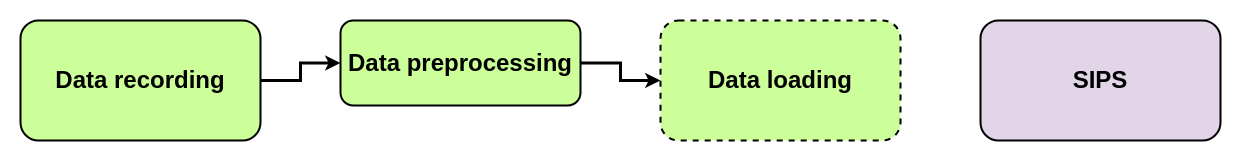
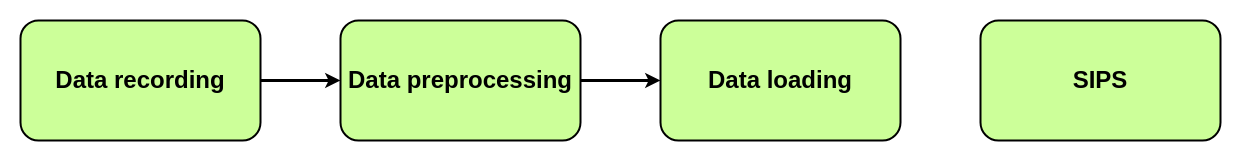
- <mxCell id="7" value="&lt;h1&gt;&lt;font color=&quot;#000000&quot;&gt;Data preprocessing&lt;/font&gt;&lt;/h1&gt;" style="rounded=1;whiteSpace=wrap;html=1;strokeColor=#000000;fillColor=#CCFF99;strokeWidth=2;" parent="1" vertex="1"><mxGeometry x="340" y="20" width="240" height="85" as="geometry" /></mxCell>
+ <mxCell id="7" value="&lt;h1&gt;&lt;font color=&quot;#000000&quot;&gt;Data preprocessing&lt;/font&gt;&lt;/h1&gt;" style="rounded=1;whiteSpace=wrap;html=1;strokeColor=#000000;fillColor=#CCFF99;strokeWidth=2;" parent="1" vertex="1"><mxGeometry x="340" y="20" width="240" height="120" as="geometry" /></mxCell>
- <mxCell id="5" value="&lt;h1&gt;&lt;font color=&quot;#000000&quot;&gt;Data loading&lt;/font&gt;&lt;/h1&gt;" style="rounded=1;whiteSpace=wrap;html=1;strokeColor=#000000;fillColor=#CCFF99;strokeWidth=2;dashed=1;" parent="1" vertex="1"><mxGeometry x="660" y="20" width="240" height="120" as="geometry" /></mxCell>
+ <mxCell id="5" value="&lt;h1&gt;&lt;font color=&quot;#000000&quot;&gt;Data loading&lt;/font&gt;&lt;/h1&gt;" style="rounded=1;whiteSpace=wrap;html=1;strokeColor=#000000;fillColor=#CCFF99;strokeWidth=2;" parent="1" vertex="1"><mxGeometry x="660" y="20" width="240" height="120" as="geometry" /></mxCell>
- <mxCell id="4" value="&lt;h1&gt;&lt;font color=&quot;#000000&quot;&gt;SIPS&lt;/font&gt;&lt;/h1&gt;" style="rounded=1;whiteSpace=wrap;html=1;strokeColor=#000000;fillColor=#e1d5e7;strokeWidth=2;" parent="1" vertex="1"><mxGeometry x="980" y="20" width="240" height="120" as="geometry" /></mxCell>
+ <mxCell id="4" value="&lt;h1&gt;&lt;font color=&quot;#000000&quot;&gt;SIPS&lt;/font&gt;&lt;/h1&gt;" style="rounded=1;whiteSpace=wrap;html=1;strokeColor=#000000;fillColor=#CCFF99;strokeWidth=2;" parent="1" vertex="1"><mxGeometry x="980" y="20" width="240" height="120" as="geometry" /></mxCell>
